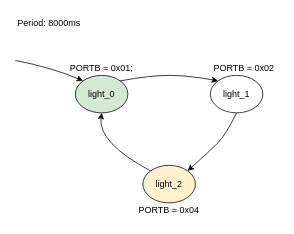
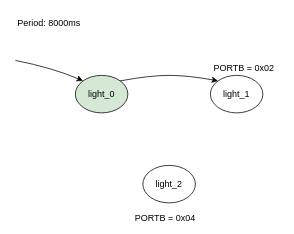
- <mxCell id="9" value="PORTB = 0x01;" style="text;html=1;strokeColor=none;fillColor=none;align=center;verticalAlign=middle;whiteSpace=wrap;rounded=0;" vertex="1" parent="1"><mxGeometry x="90" y="80" width="90" height="20" as="geometry" /></mxCell>
- <mxCell id="6" value="" style="curved=1;endArrow=classic;html=1;entryX=1;entryY=0;entryDx=0;entryDy=0;exitX=0.5;exitY=1;exitDx=0;exitDy=0;" edge="1" parent="1" source="3" target="4"><mxGeometry width="50" height="50" relative="1" as="geometry"><mxPoint x="310" y="220" as="sourcePoint" /><mxPoint x="360" y="170" as="targetPoint" /><Array as="points"><mxPoint x="300" y="180" /><mxPoint x="280" y="200" /></Array></mxGeometry></mxCell>
- <mxCell id="7" value="" style="curved=1;endArrow=classic;html=1;entryX=0.5;entryY=1;entryDx=0;entryDy=0;exitX=0;exitY=0;exitDx=0;exitDy=0;" edge="1" parent="1" source="4" target="2"><mxGeometry width="50" height="50" relative="1" as="geometry"><mxPoint x="90" y="230" as="sourcePoint" /><mxPoint x="140" y="180" as="targetPoint" /><Array as="points"><mxPoint x="130" y="190" /></Array></mxGeometry></mxCell>
- <mxCell id="4" value="light_2" style="ellipse;whiteSpace=wrap;html=1;fillColor=#fff2cc;" vertex="1" parent="1"><mxGeometry x="190" y="220" width="70" height="50" as="geometry" /></mxCell>
+ <mxCell id="4" value="light_2" style="ellipse;whiteSpace=wrap;html=1;" vertex="1" parent="1"><mxGeometry x="190" y="220" width="70" height="50" as="geometry" /></mxCell>
- <mxCell id="11" value="PORTB = 0x04" style="text;html=1;strokeColor=none;fillColor=none;align=center;verticalAlign=middle;whiteSpace=wrap;rounded=0;" vertex="1" parent="1"><mxGeometry x="180" y="270" width="90" height="20" as="geometry" /></mxCell>
+ <mxCell id="11" value="PORTB = 0x04" style="text;html=1;strokeColor=none;fillColor=none;align=center;verticalAlign=middle;whiteSpace=wrap;rounded=0;" vertex="1" parent="1"><mxGeometry x="175" y="280" width="90" height="20" as="geometry" /></mxCell>
